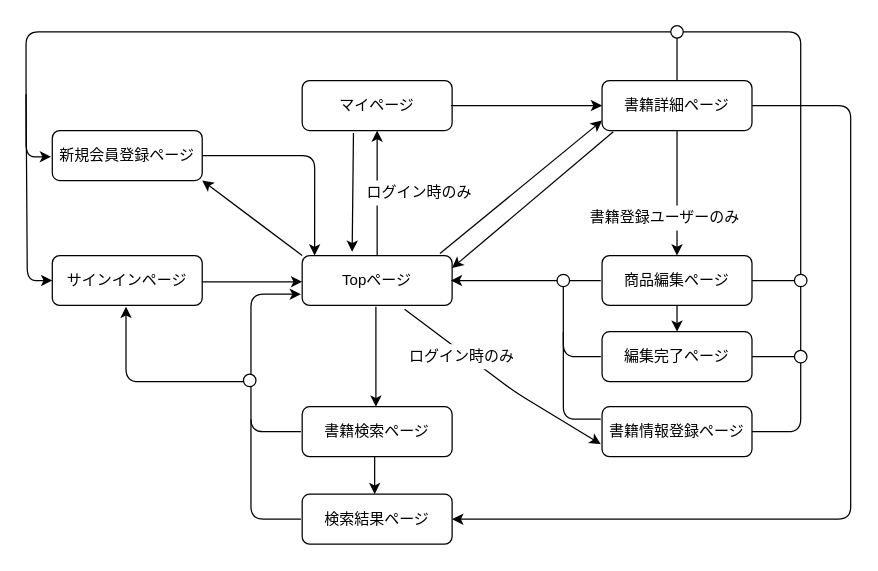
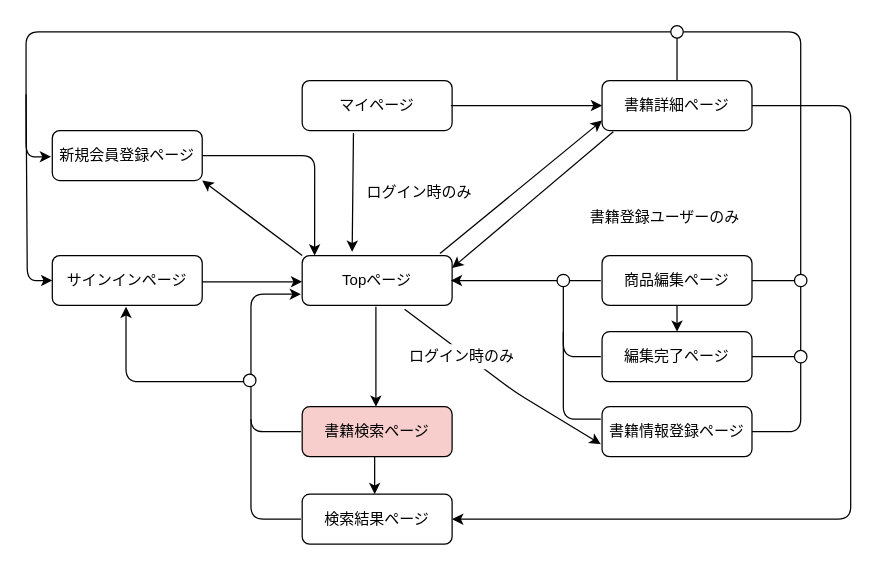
- <mxCell id="16" value="" style="endArrow=classic;html=1;entryX=0.5;entryY=0;entryDx=0;entryDy=0;exitX=0.5;exitY=1;exitDx=0;exitDy=0;" edge="1" parent="1" target="12" source="5"><mxGeometry width="50" height="50" relative="1" as="geometry"><mxPoint x="641" y="224" as="sourcePoint" /><mxPoint x="341" y="175" as="targetPoint" /></mxGeometry></mxCell>
- <mxCell id="2" value="" style="edgeStyle=orthogonalEdgeStyle;rounded=0;orthogonalLoop=1;jettySize=auto;html=1;entryX=0.5;entryY=1;entryDx=0;entryDy=0;" edge="1" parent="1" source="3" target="9"><mxGeometry relative="1" as="geometry"><mxPoint x="301" y="124" as="targetPoint" /></mxGeometry></mxCell>
- <mxCell id="19" value="書籍検索ページ" style="rounded=1;whiteSpace=wrap;html=1;" vertex="1" parent="1"><mxGeometry x="241" y="325" width="120" height="40" as="geometry" /></mxCell>
+ <mxCell id="19" value="書籍検索ページ" style="rounded=1;whiteSpace=wrap;html=1;fillColor=#f8cecc;" vertex="1" parent="1"><mxGeometry x="241" y="325" width="120" height="40" as="geometry" /></mxCell>
